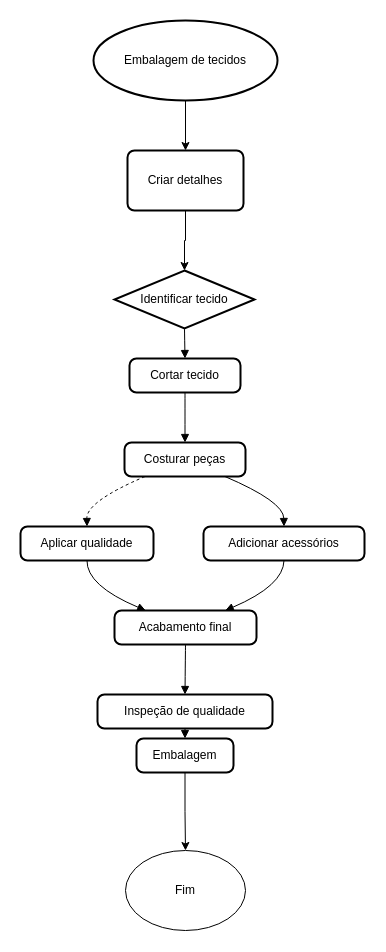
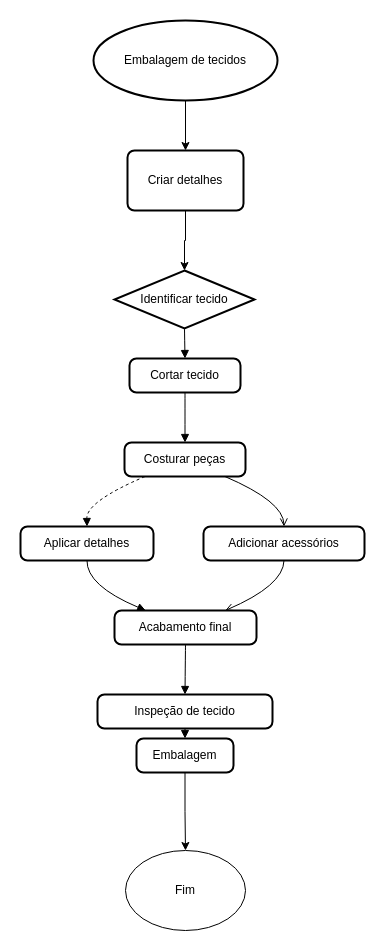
- <mxCell id="18" value="" style="curved=1;startArrow=none;endArrow=block;exitX=0.83;exitY=1;entryX=0.5;entryY=0;" parent="1" source="8" target="10" edge="1"><mxGeometry relative="1" as="geometry"><Array as="points"><mxPoint x="283" y="501" /></Array></mxGeometry></mxCell>
+ <mxCell id="18" value="" style="curved=1;startArrow=none;endArrow=open;exitX=0.83;exitY=1;entryX=0.5;entryY=0;" parent="1" source="8" target="10" edge="1"><mxGeometry relative="1" as="geometry"><Array as="points"><mxPoint x="283" y="501" /></Array></mxGeometry></mxCell>
- <mxCell id="9" value="Aplicar qualidade" style="rounded=1;absoluteArcSize=1;arcSize=14;whiteSpace=wrap;strokeWidth=2;" parent="1" vertex="1"><mxGeometry y="526" width="133" height="34" as="geometry" x="20" /></mxCell>
+ <mxCell id="9" value="Aplicar detalhes" style="rounded=1;absoluteArcSize=1;arcSize=14;whiteSpace=wrap;strokeWidth=2;" parent="1" vertex="1"><mxGeometry y="526" width="133" height="34" as="geometry" x="20" /></mxCell>
- <mxCell id="20" value="" style="curved=1;startArrow=none;endArrow=block;exitX=0.5;exitY=1;entryX=0.78;entryY=0;" parent="1" source="10" target="11" edge="1"><mxGeometry relative="1" as="geometry"><Array as="points"><mxPoint x="283" y="585" /></Array></mxGeometry></mxCell>
+ <mxCell id="20" value="" style="curved=1;startArrow=none;endArrow=open;exitX=0.5;exitY=1;entryX=0.78;entryY=0;" parent="1" source="10" target="11" edge="1"><mxGeometry relative="1" as="geometry"><Array as="points"><mxPoint x="283" y="585" /></Array></mxGeometry></mxCell>
- <mxCell id="12" value="Inspeção de qualidade" style="rounded=1;absoluteArcSize=1;arcSize=14;whiteSpace=wrap;strokeWidth=2;" parent="1" vertex="1"><mxGeometry x="97" y="694" width="175" height="34" as="geometry" /></mxCell>
+ <mxCell id="12" value="Inspeção de tecido" style="rounded=1;absoluteArcSize=1;arcSize=14;whiteSpace=wrap;strokeWidth=2;" parent="1" vertex="1"><mxGeometry x="97" y="694" width="175" height="34" as="geometry" /></mxCell>
